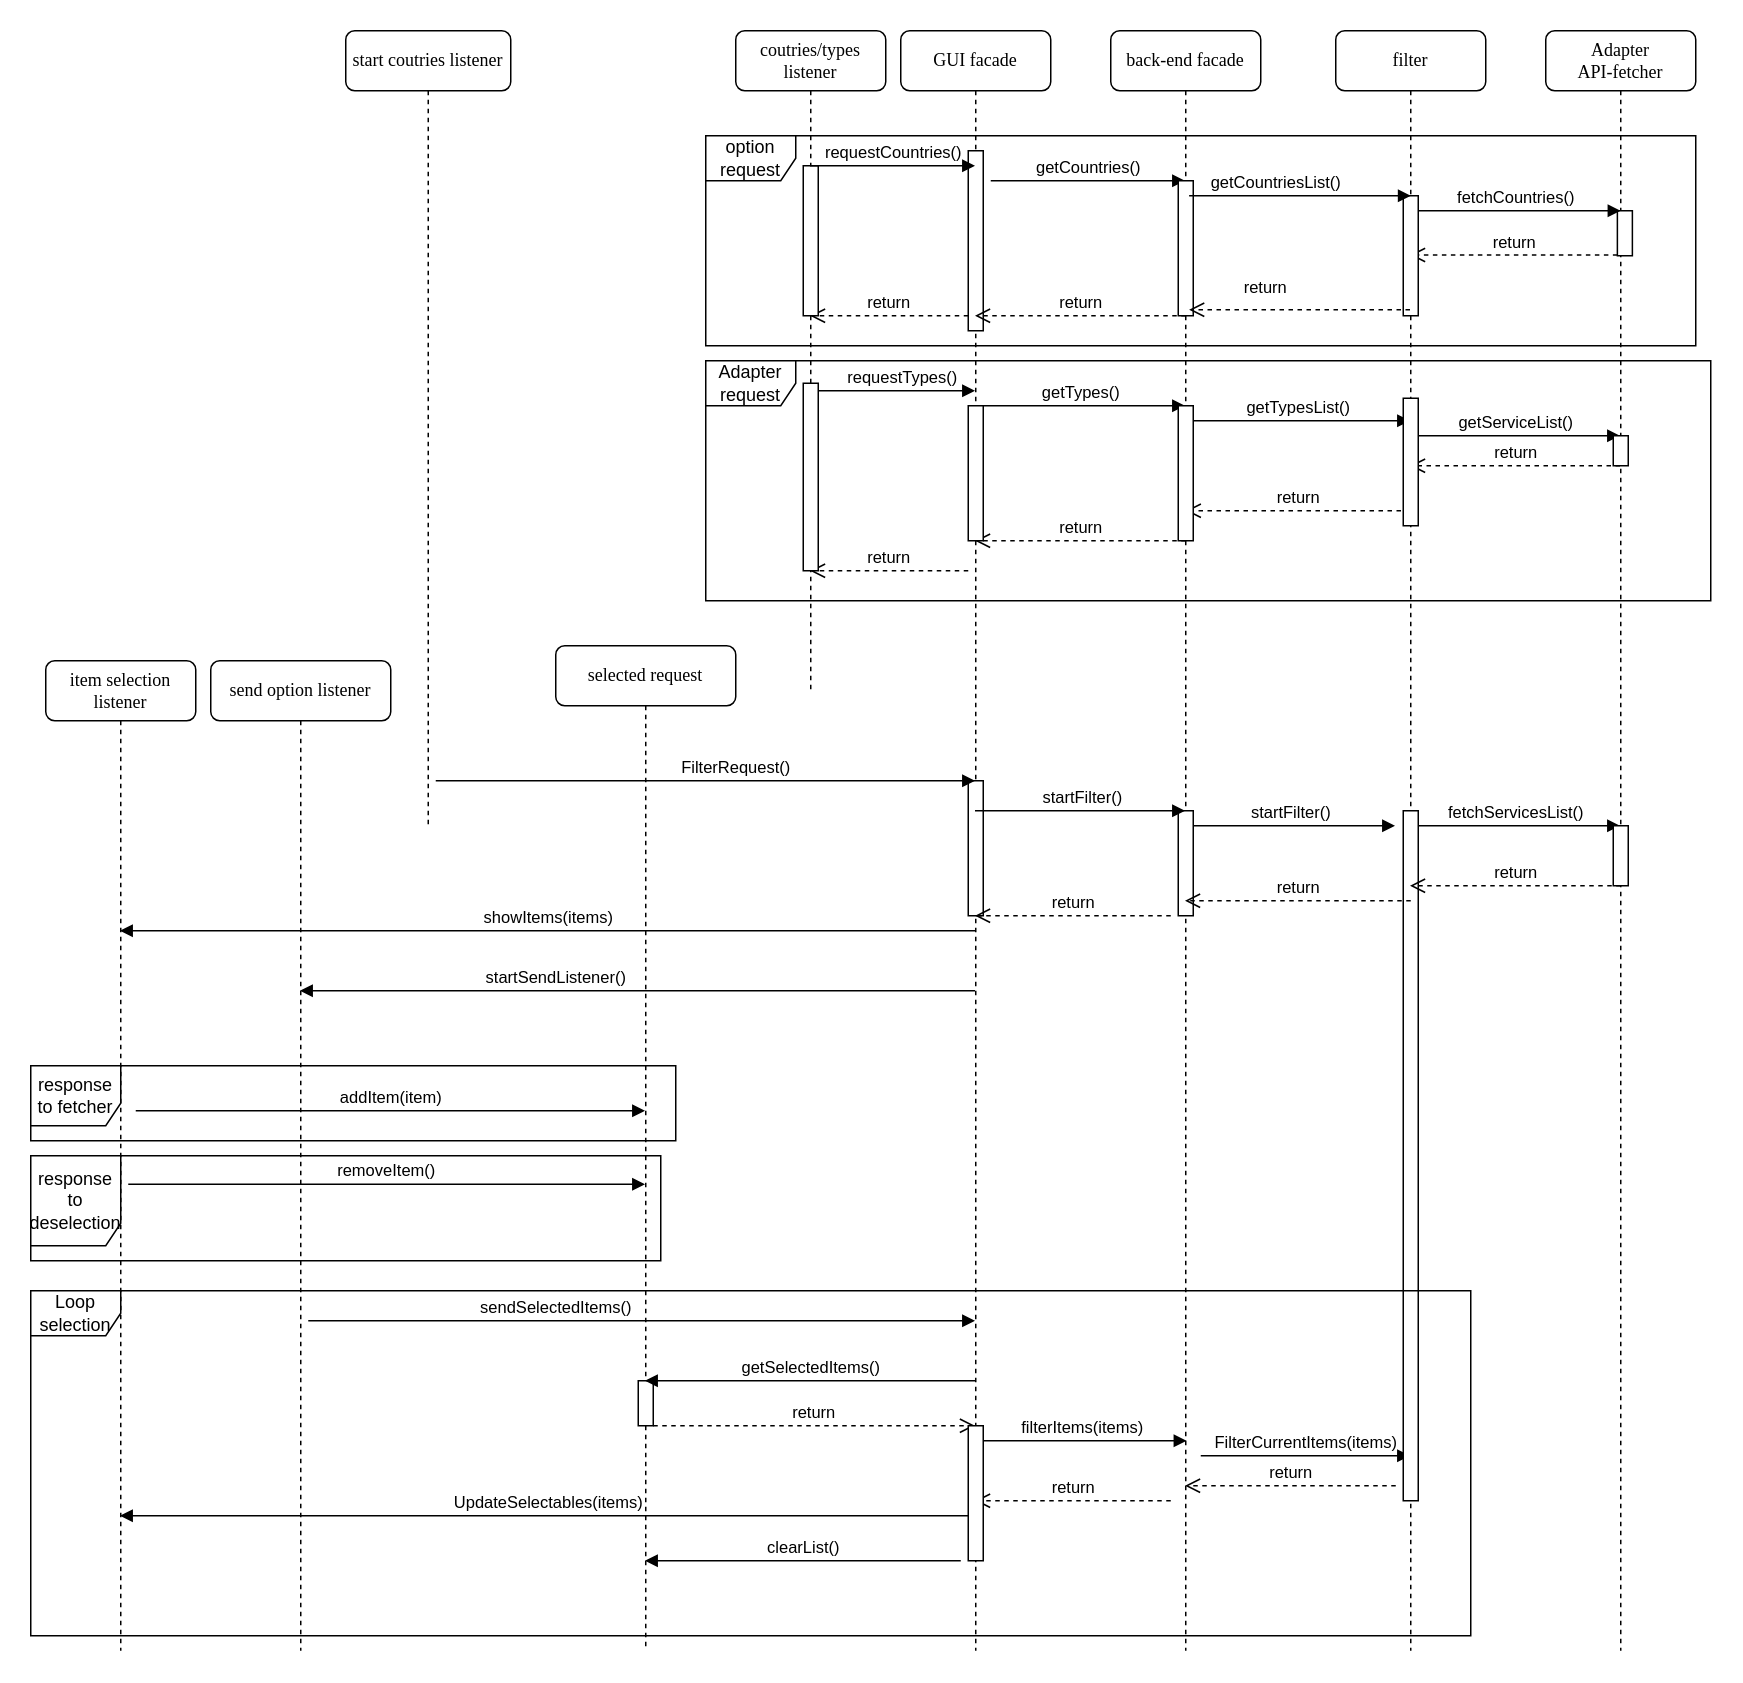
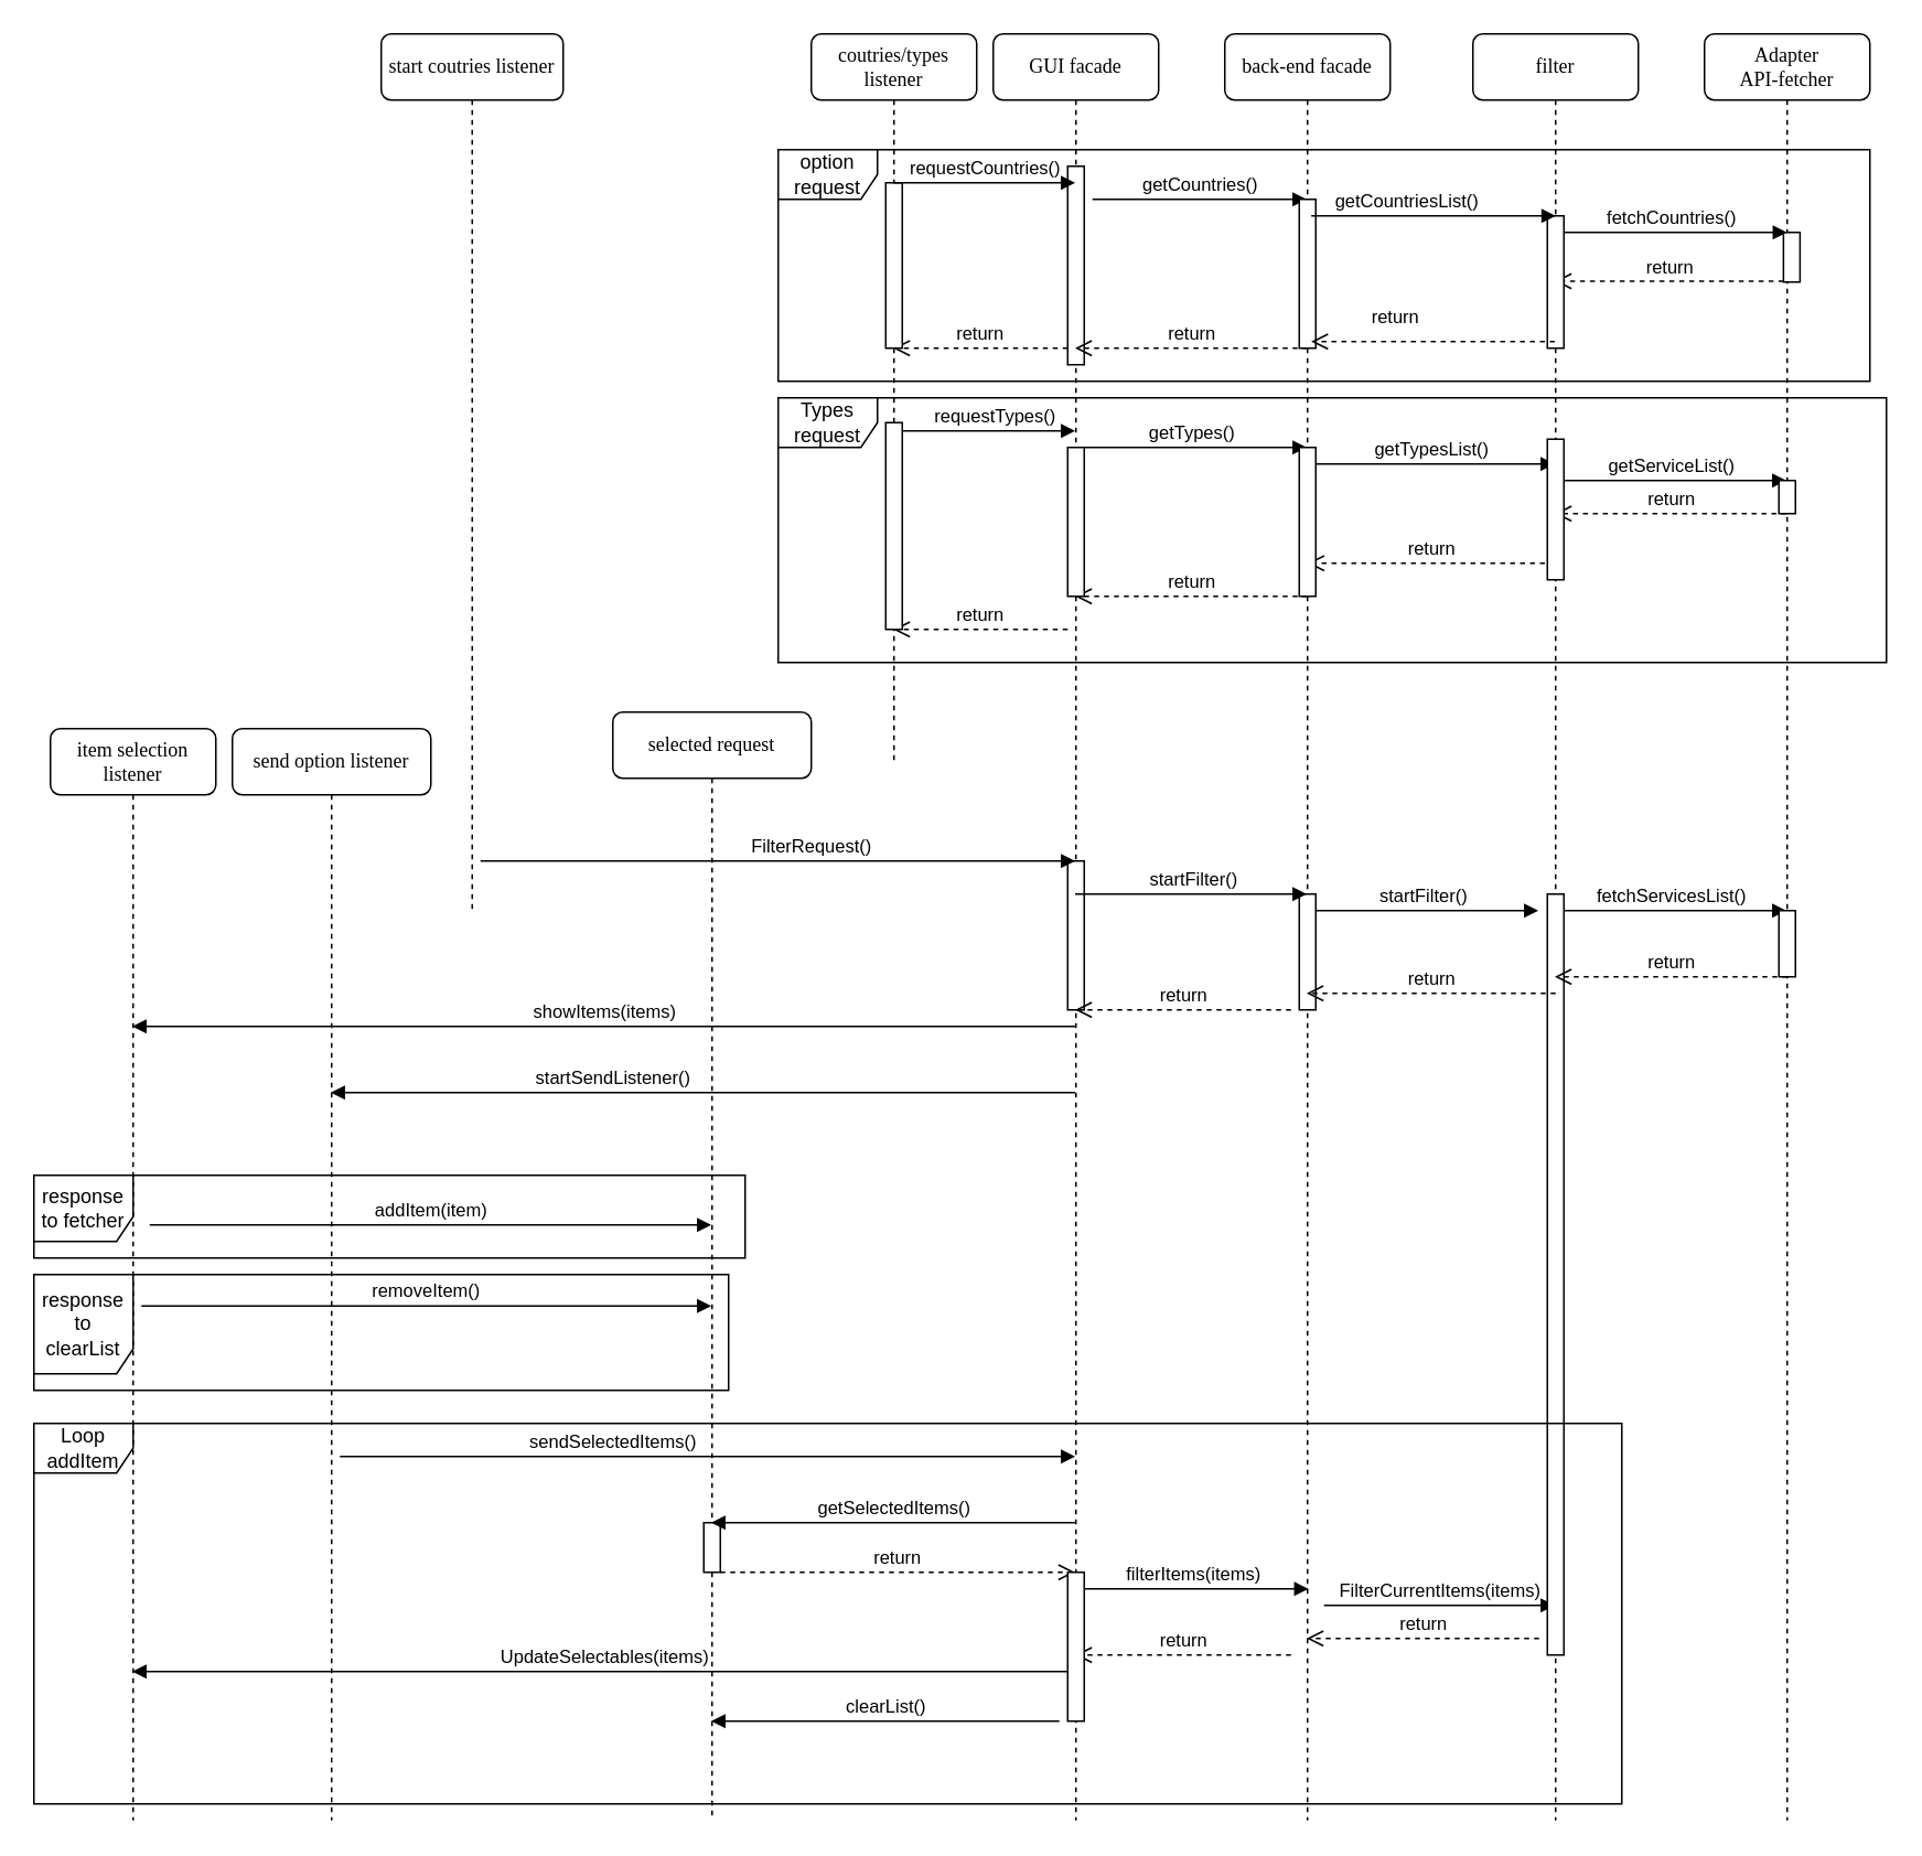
- <mxCell id="46" value="&lt;div&gt;Adapter&lt;/div&gt;&lt;div&gt;request&lt;br&gt;&lt;/div&gt;" style="shape=umlFrame;whiteSpace=wrap;html=1;" vertex="1" parent="1"><mxGeometry x="470" y="240" width="670" height="160" as="geometry" /></mxCell>
+ <mxCell id="46" value="&lt;div&gt;Types&lt;/div&gt;&lt;div&gt;request&lt;br&gt;&lt;/div&gt;" style="shape=umlFrame;whiteSpace=wrap;html=1;" vertex="1" parent="1"><mxGeometry x="470" y="240" width="670" height="160" as="geometry" /></mxCell>
- <mxCell id="56" value="response to deselection" style="shape=umlFrame;whiteSpace=wrap;html=1;width=60;height=60;" vertex="1" parent="1"><mxGeometry x="20" y="770" width="420" height="70" as="geometry" /></mxCell>
+ <mxCell id="56" value="response to clearList" style="shape=umlFrame;whiteSpace=wrap;html=1;width=60;height=60;" vertex="1" parent="1"><mxGeometry x="20" y="770" width="420" height="70" as="geometry" /></mxCell>
- <mxCell id="63" value="Loop selection" style="shape=umlFrame;whiteSpace=wrap;html=1;" vertex="1" parent="1"><mxGeometry x="20" y="860" width="960" height="230" as="geometry" /></mxCell>
+ <mxCell id="63" value="Loop addItem" style="shape=umlFrame;whiteSpace=wrap;html=1;" vertex="1" parent="1"><mxGeometry x="20" y="860" width="960" height="230" as="geometry" /></mxCell>
